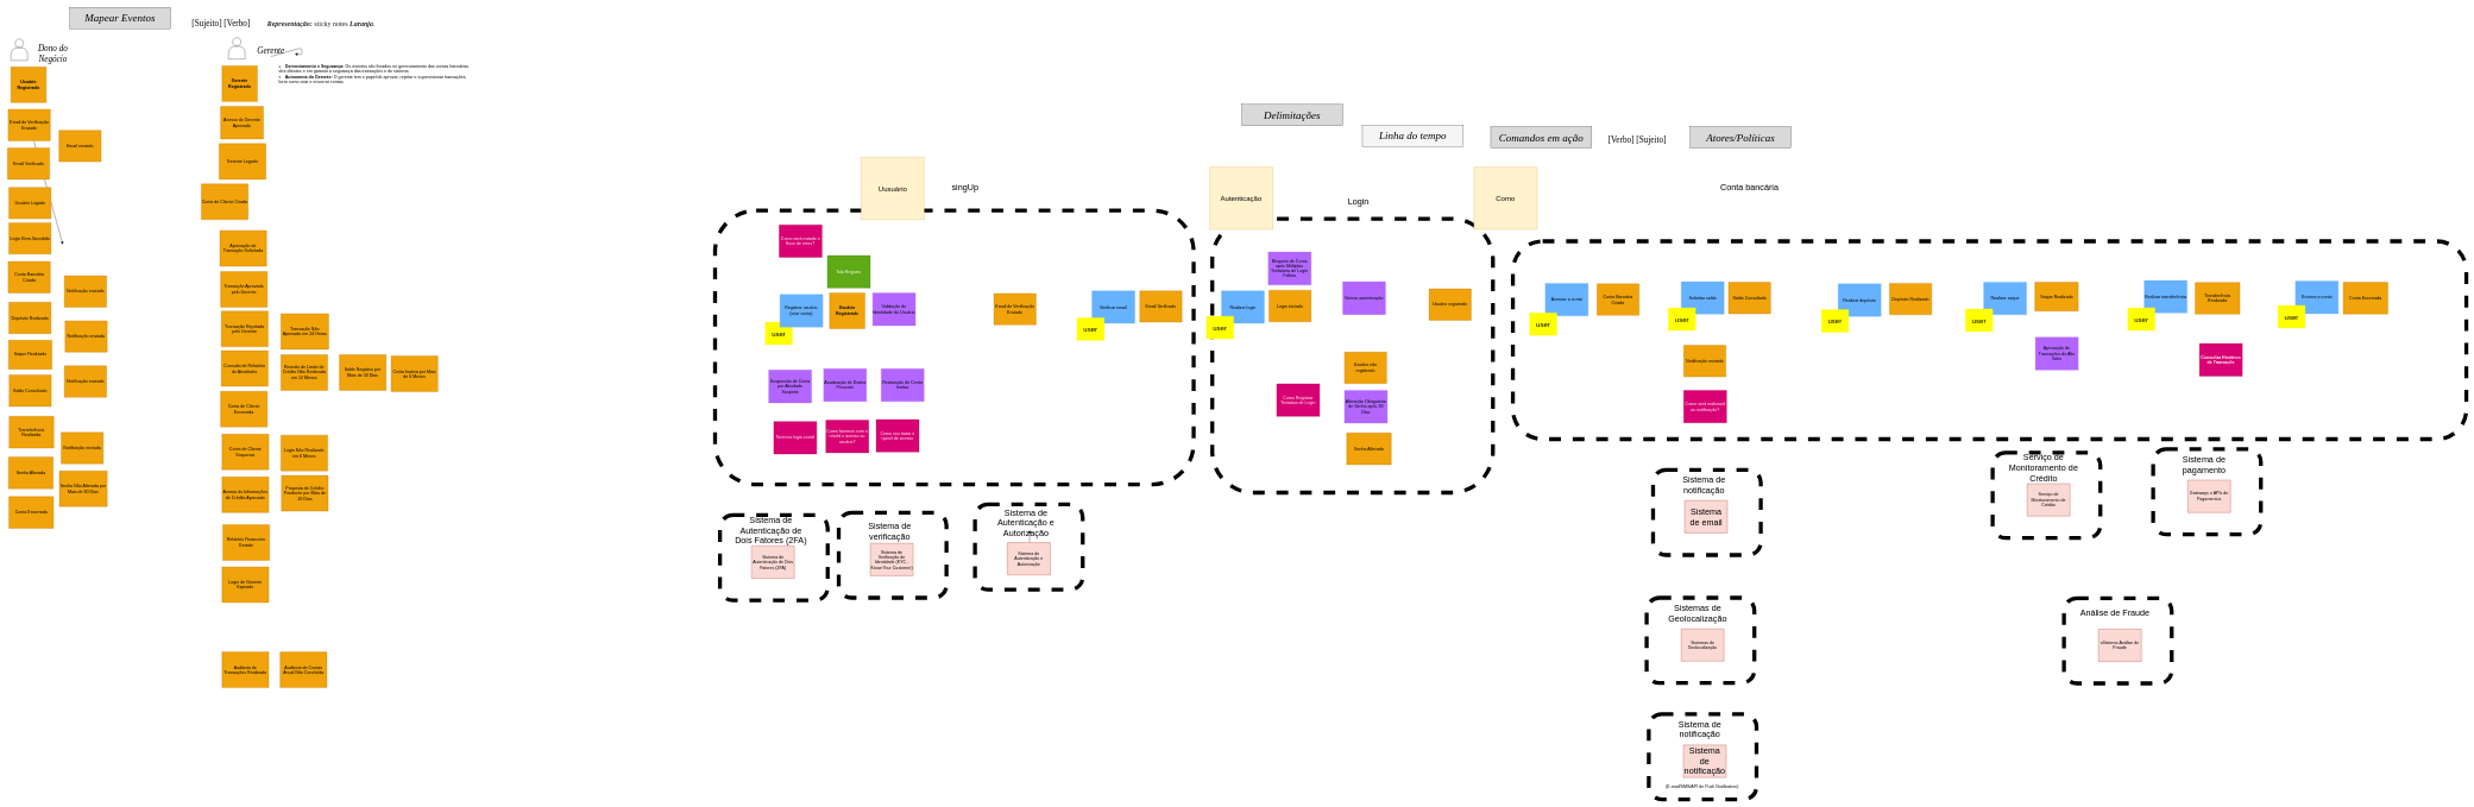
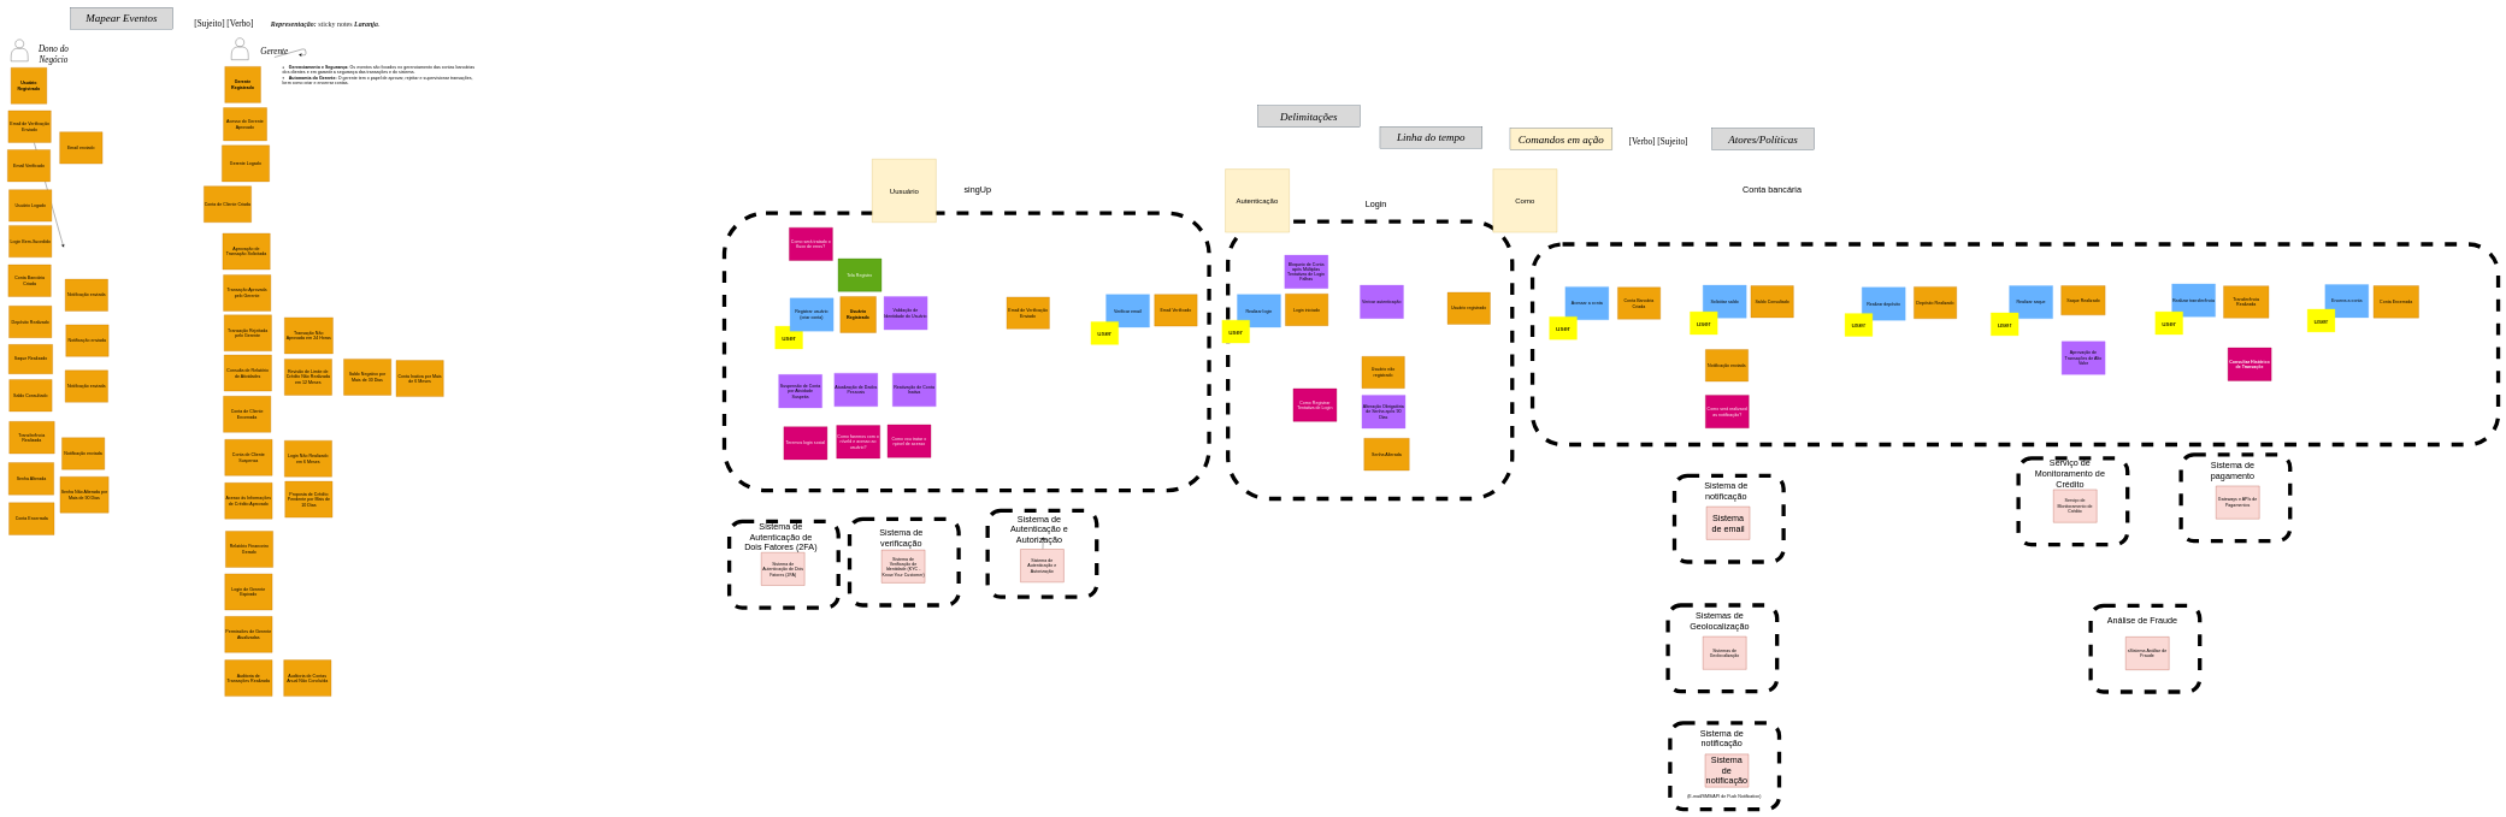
- <mxCell id="21" value="Linha do tempo" style="rounded=0;whiteSpace=wrap;html=1;strokeColor=#314354;fontSize=30;fillColor=#f5f5f5;fontColor=#030303;fontFamily=Comic Sans MS;fontStyle=2;" parent="1" vertex="1"><mxGeometry x="3819" y="350" width="283" height="60" as="geometry" /></mxCell>
+ <mxCell id="21" value="Linha do tempo" style="rounded=0;whiteSpace=wrap;html=1;strokeColor=#314354;fontSize=30;fillColor=#D9D9D9;fontColor=#030303;fontFamily=Comic Sans MS;fontStyle=2" parent="1" vertex="1"><mxGeometry x="3819" y="350" width="283" height="60" as="geometry" /></mxCell>
- <mxCell id="19" value="Comandos em ação" style="rounded=0;whiteSpace=wrap;html=1;strokeColor=#314354;fontSize=30;fillColor=#D9D9D9;fontColor=#030303;fontFamily=Comic Sans MS;fontStyle=2" parent="1" vertex="1"><mxGeometry x="4179" y="354.32" width="283" height="60" as="geometry" /></mxCell>
+ <mxCell id="19" value="Comandos em ação" style="rounded=0;whiteSpace=wrap;html=1;strokeColor=#314354;fontSize=30;fillColor=#fff2cc;fontColor=#030303;fontFamily=Comic Sans MS;fontStyle=2;" parent="1" vertex="1"><mxGeometry x="4179" y="354.32" width="283" height="60" as="geometry" /></mxCell>
+ <mxCell id="50" value="Permissões de Gerente Atualizadas" style="shape=note;whiteSpace=wrap;html=1;backgroundOutline=1;darkOpacity=0.05;fillColor=#f0a30a;fontColor=#000000;strokeColor=#BD7000;size=0;" vertex="1" parent="1"><mxGeometry x="622" y="1707" width="131" height="100" as="geometry" /></mxCell>
